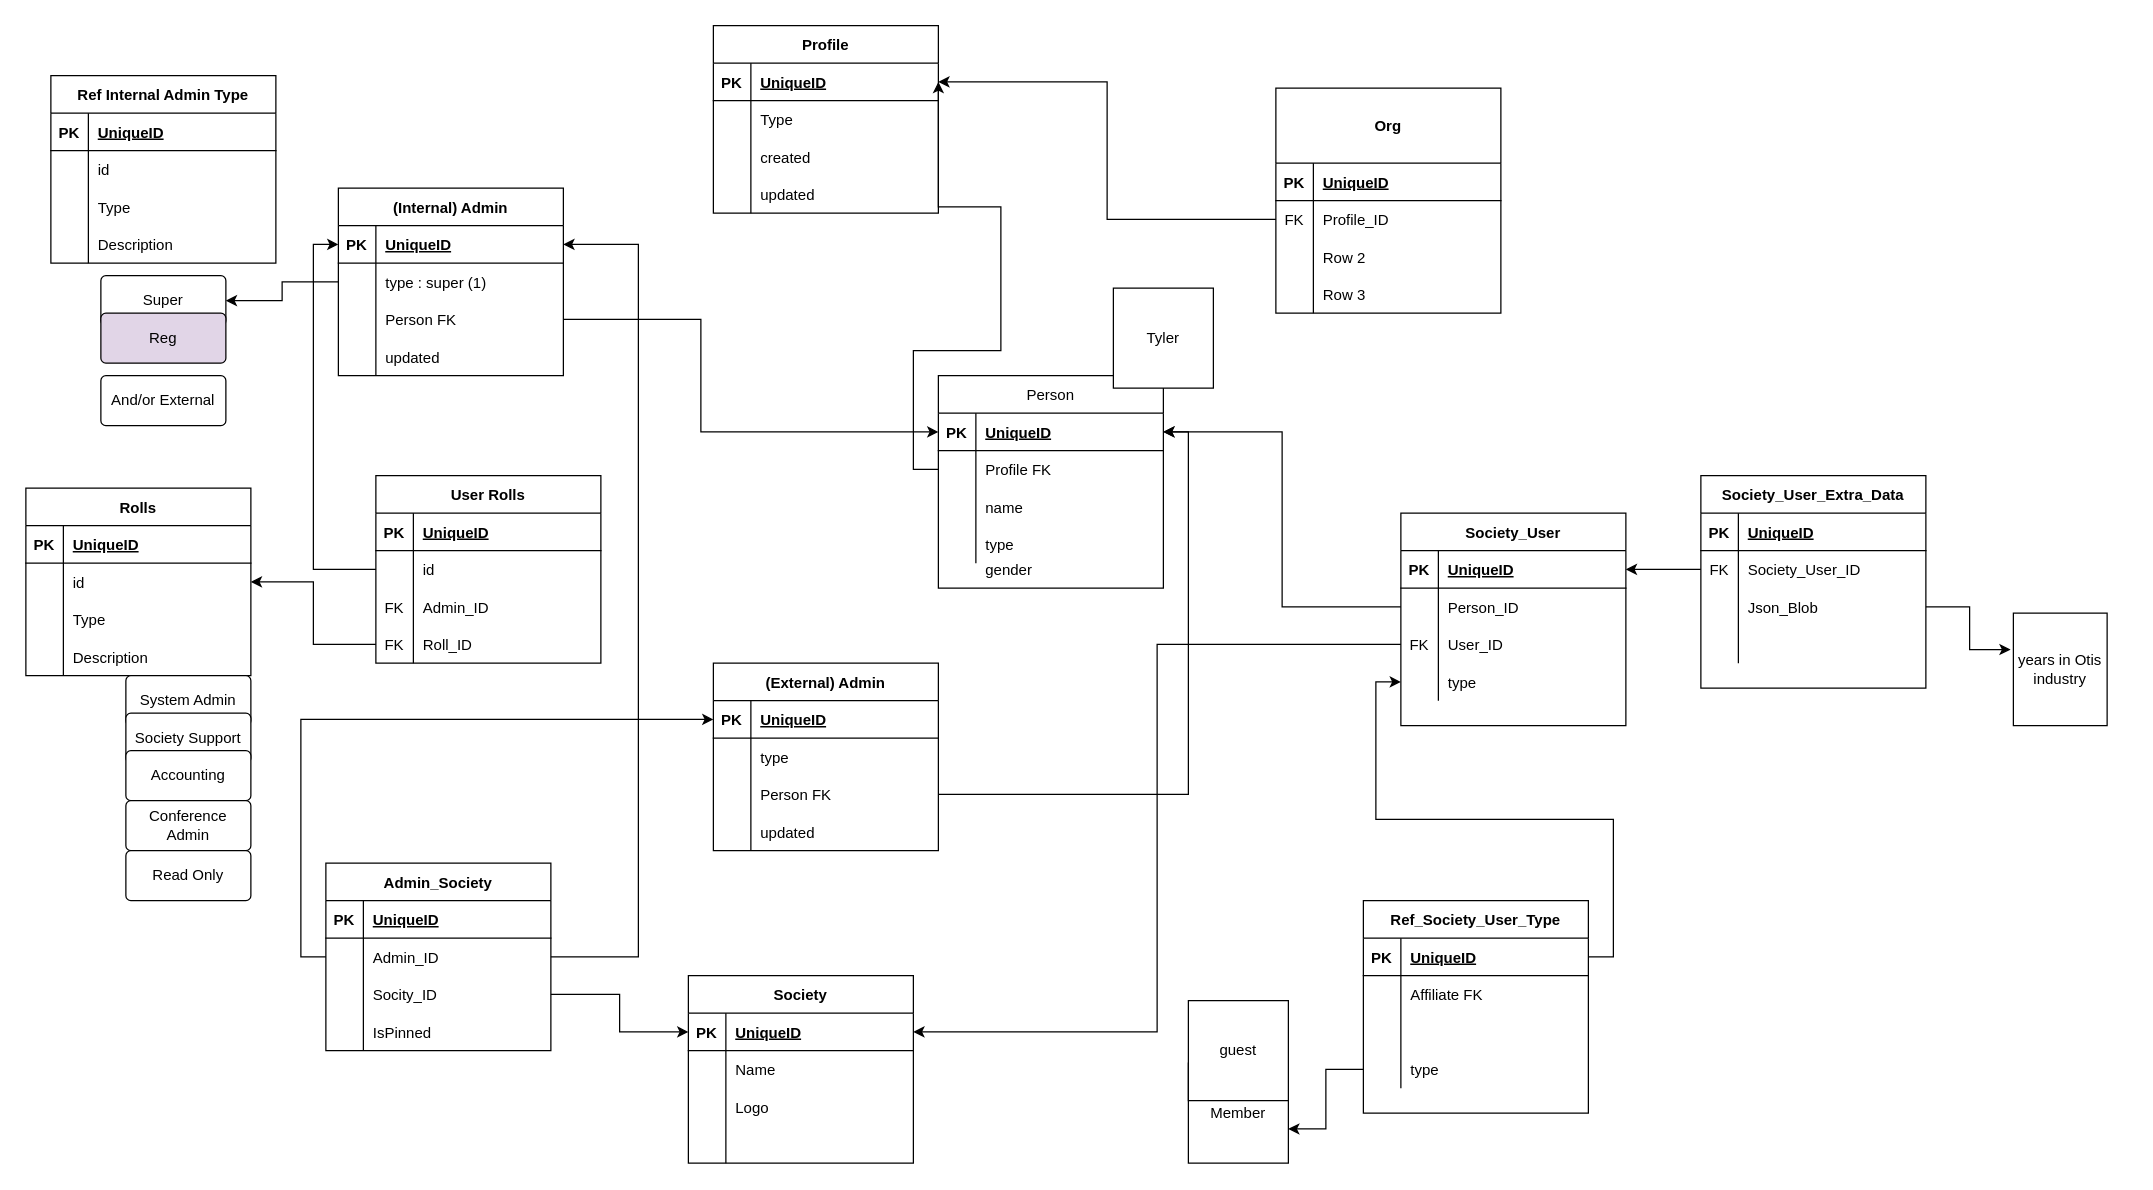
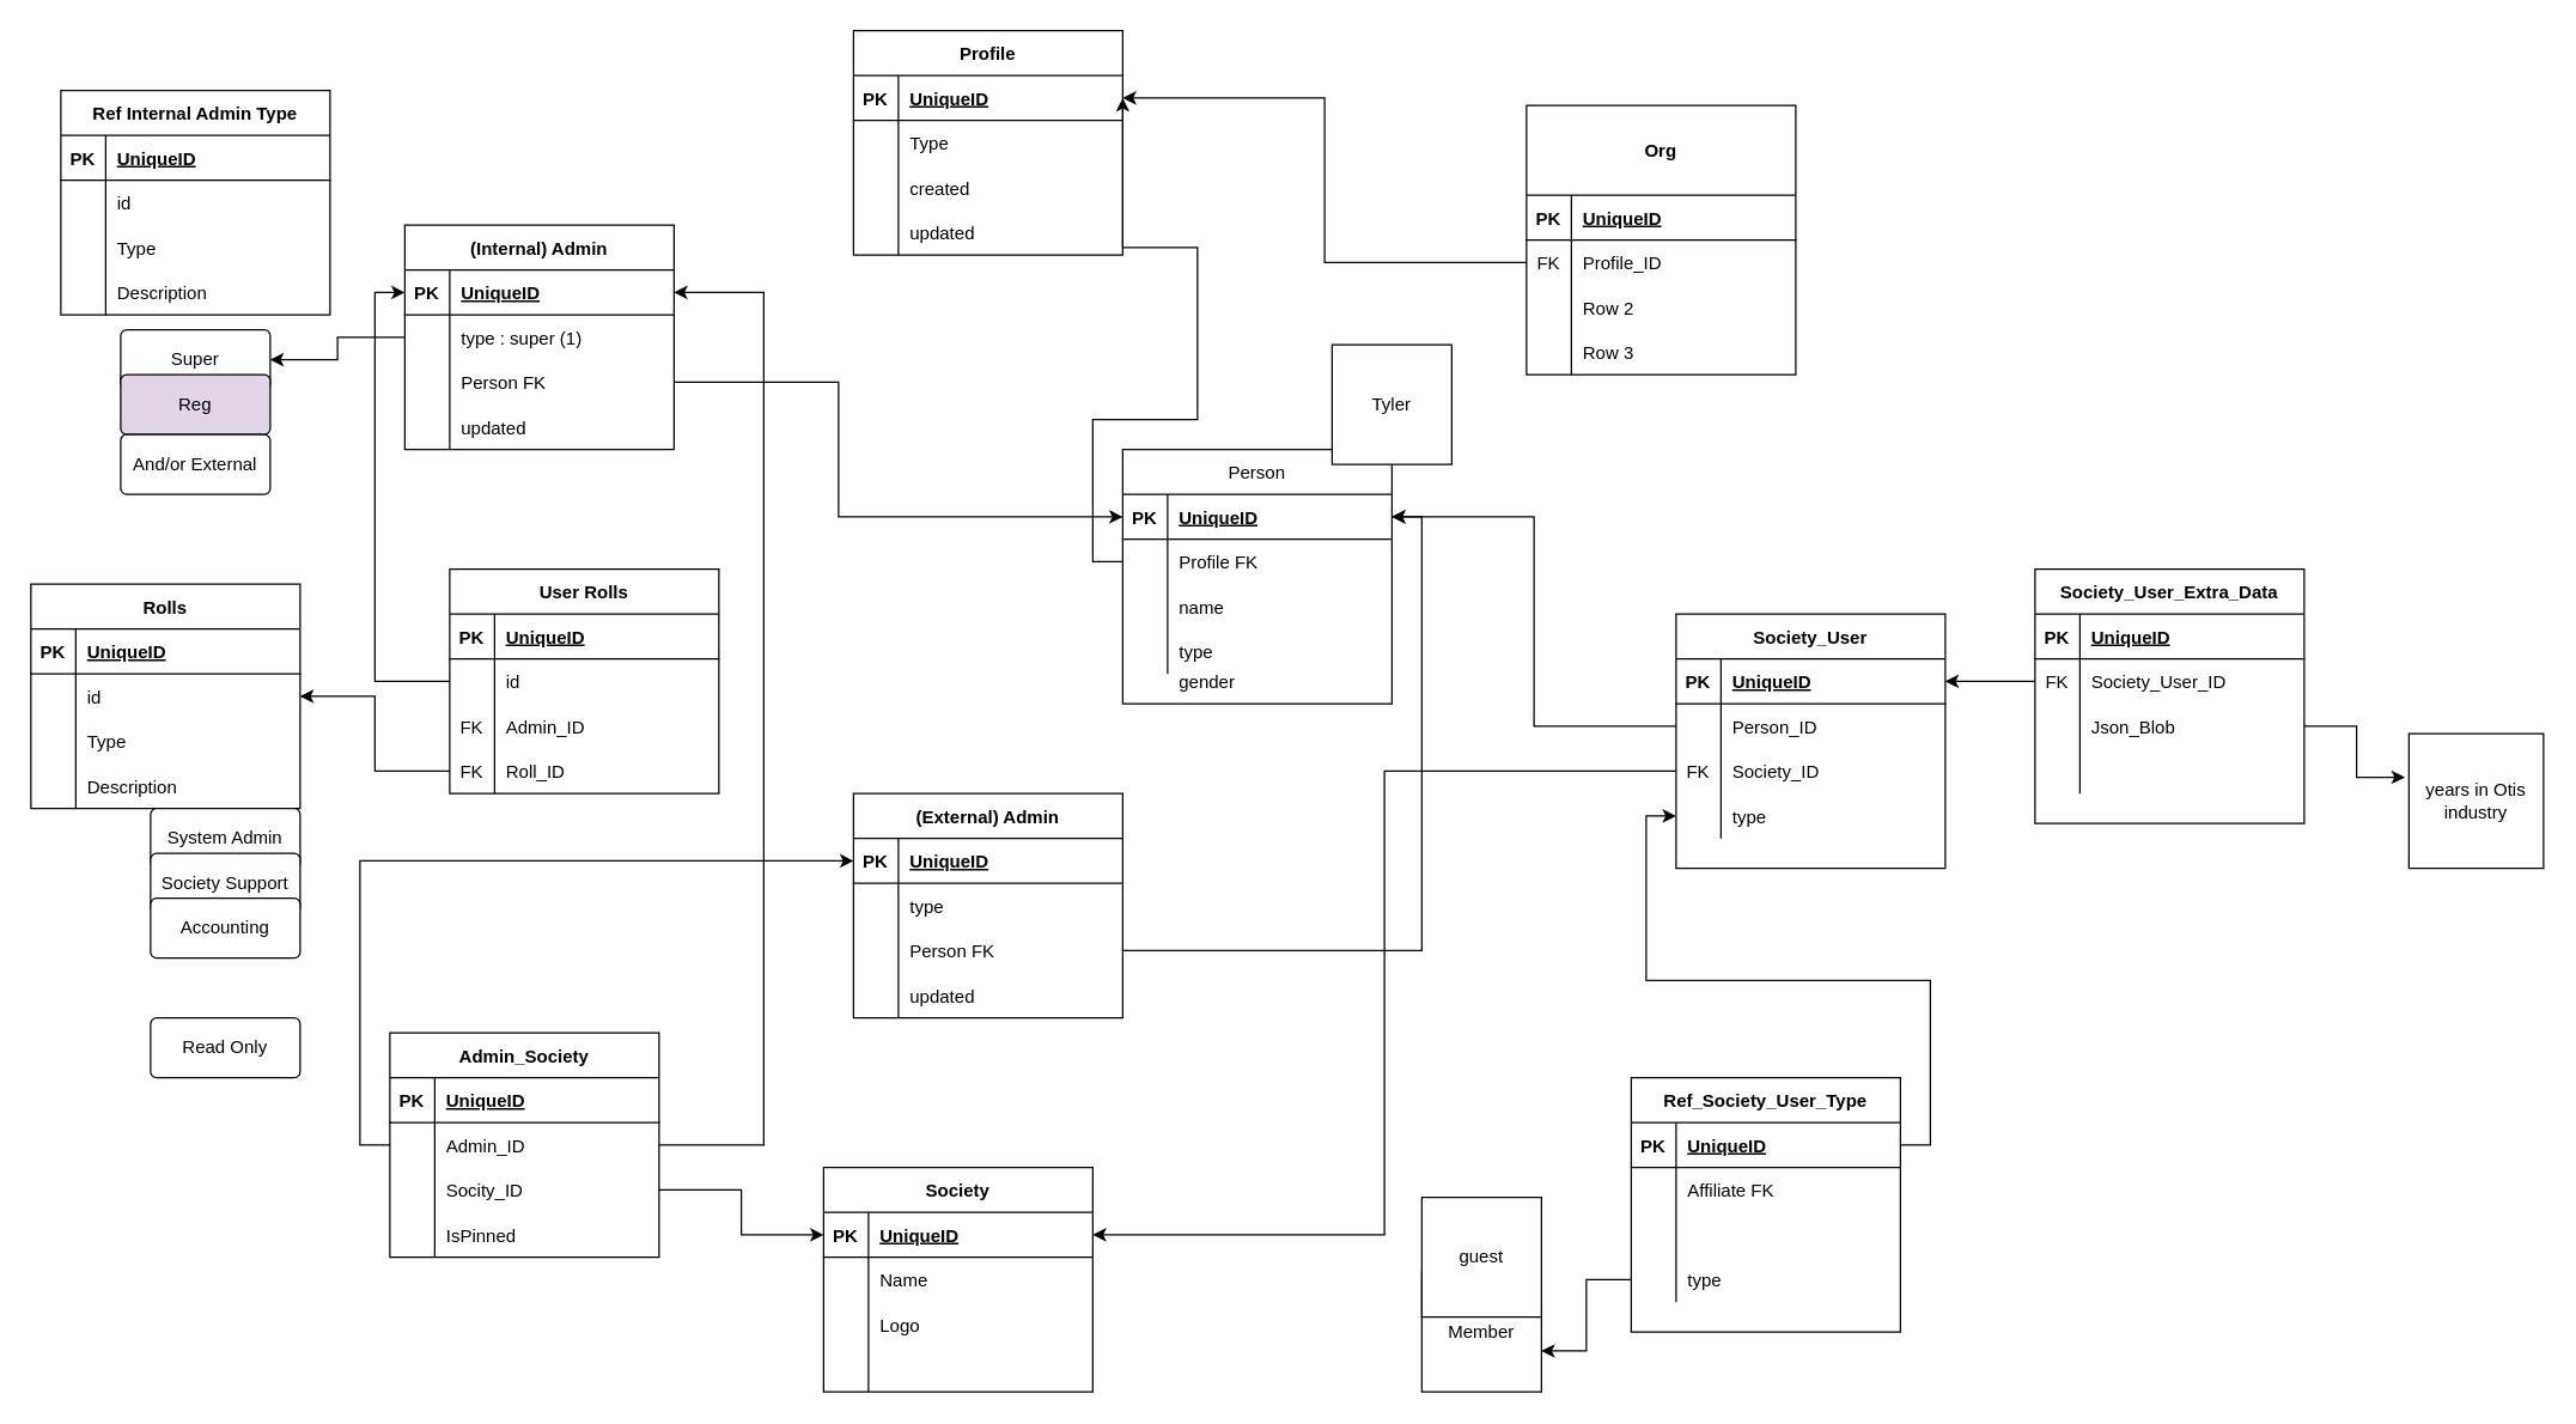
- <mxCell id="149" value="And/or External" style="rounded=1;arcSize=10;whiteSpace=wrap;html=1;align=center;" parent="1" vertex="1"><mxGeometry x="80" y="300" width="100" height="40" as="geometry" /></mxCell>
+ <mxCell id="149" value="And/or External" style="rounded=1;arcSize=10;whiteSpace=wrap;html=1;align=center;" parent="1" vertex="1"><mxGeometry x="80" y="290" width="100" height="40" as="geometry" /></mxCell>
- <mxCell id="159" value="User_ID" style="shape=partialRectangle;connectable=0;fillColor=none;top=0;left=0;bottom=0;right=0;align=left;spacingLeft=6;overflow=hidden;" vertex="1" parent="157"><mxGeometry x="30" width="150" height="30" as="geometry"><mxRectangle width="150" height="30" as="alternateBounds" /></mxGeometry></mxCell>
+ <mxCell id="159" value="Society_ID" style="shape=partialRectangle;connectable=0;fillColor=none;top=0;left=0;bottom=0;right=0;align=left;spacingLeft=6;overflow=hidden;" vertex="1" parent="157"><mxGeometry x="30" width="150" height="30" as="geometry"><mxRectangle width="150" height="30" as="alternateBounds" /></mxGeometry></mxCell>
- <mxCell id="198" value="years in Otis industry" style="whiteSpace=wrap;html=1;aspect=fixed;" vertex="1" parent="1"><mxGeometry x="1610" y="490" width="75" height="90" as="geometry" /></mxCell>
+ <mxCell id="198" value="years in Otis industry" style="whiteSpace=wrap;html=1;aspect=fixed;" vertex="1" parent="1"><mxGeometry x="1610" y="490" width="90" height="90" as="geometry" /></mxCell>
- <mxCell id="89" value="Conference Admin" style="rounded=1;arcSize=10;whiteSpace=wrap;html=1;align=center;" parent="1" vertex="1"><mxGeometry x="100" y="640" width="100" height="40" as="geometry" /></mxCell>
